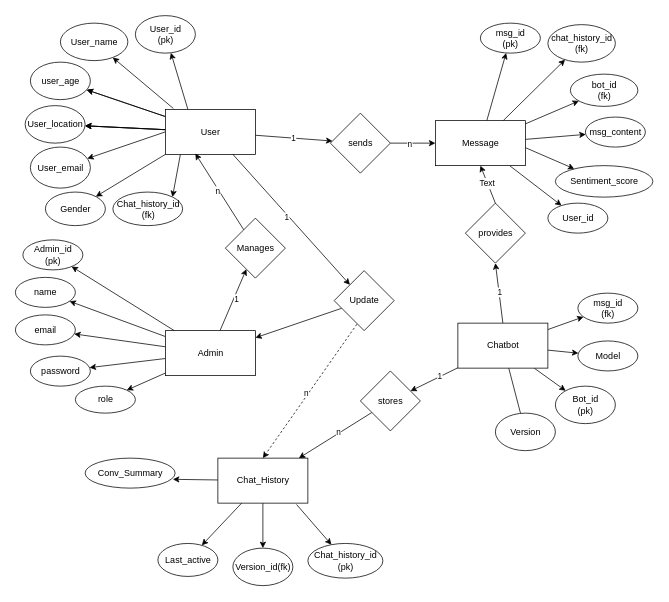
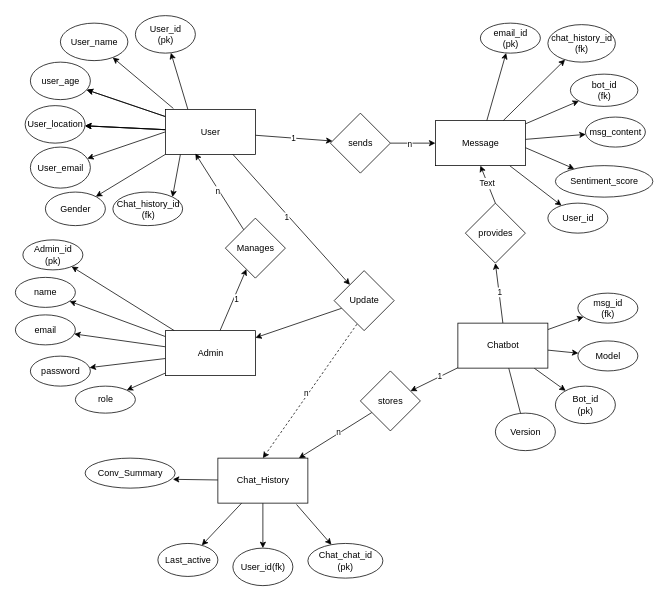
- <mxCell id="46" value="msg_id&lt;div&gt;(pk)&lt;/div&gt;" style="ellipse;html=1;rounded=0;" parent="1" vertex="1"><mxGeometry x="640" y="30" width="80" height="40" as="geometry" /></mxCell>
+ <mxCell id="46" value="email_id&lt;div&gt;(pk)&lt;/div&gt;" style="ellipse;html=1;rounded=0;" parent="1" vertex="1"><mxGeometry x="640" y="30" width="80" height="40" as="geometry" /></mxCell>
- <mxCell id="60" value="Chat_history_id&lt;div&gt;(pk)&lt;/div&gt;" style="ellipse;html=1;rounded=0;align=center;verticalAlign=middle;" parent="1" vertex="1"><mxGeometry x="410" y="723.75" width="100" height="46.25" as="geometry" /></mxCell>
+ <mxCell id="60" value="Chat_chat_id&lt;div&gt;(pk)&lt;/div&gt;" style="ellipse;html=1;rounded=0;align=center;verticalAlign=middle;" parent="1" vertex="1"><mxGeometry x="410" y="723.75" width="100" height="46.25" as="geometry" /></mxCell>
- <mxCell id="61" value="Version_id(fk)" style="ellipse;html=1;rounded=0;align=center;verticalAlign=middle;" parent="1" vertex="1"><mxGeometry x="310" y="730" width="80" height="50" as="geometry" /></mxCell>
+ <mxCell id="61" value="User_id(fk)" style="ellipse;html=1;rounded=0;align=center;verticalAlign=middle;" parent="1" vertex="1"><mxGeometry x="310" y="730" width="80" height="50" as="geometry" /></mxCell>
